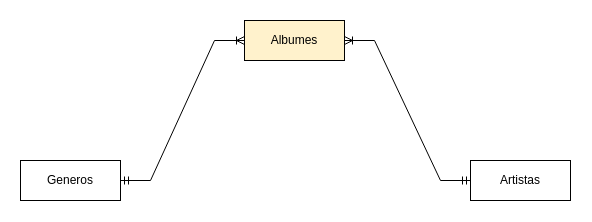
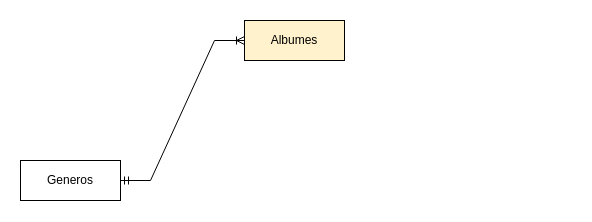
- <mxCell id="6" value="" style="edgeStyle=entityRelationEdgeStyle;fontSize=12;html=1;endArrow=ERoneToMany;startArrow=ERmandOne;rounded=0;" parent="1" source="4" target="2" edge="1"><mxGeometry width="100" height="100" relative="1" as="geometry"><mxPoint x="240" y="230" as="sourcePoint" /><mxPoint x="340" y="130" as="targetPoint" /></mxGeometry></mxCell>
- <mxCell id="4" value="Artistas" style="whiteSpace=wrap;html=1;align=center;" parent="1" vertex="1"><mxGeometry x="470" y="160" width="100" height="40" as="geometry" /></mxCell>
